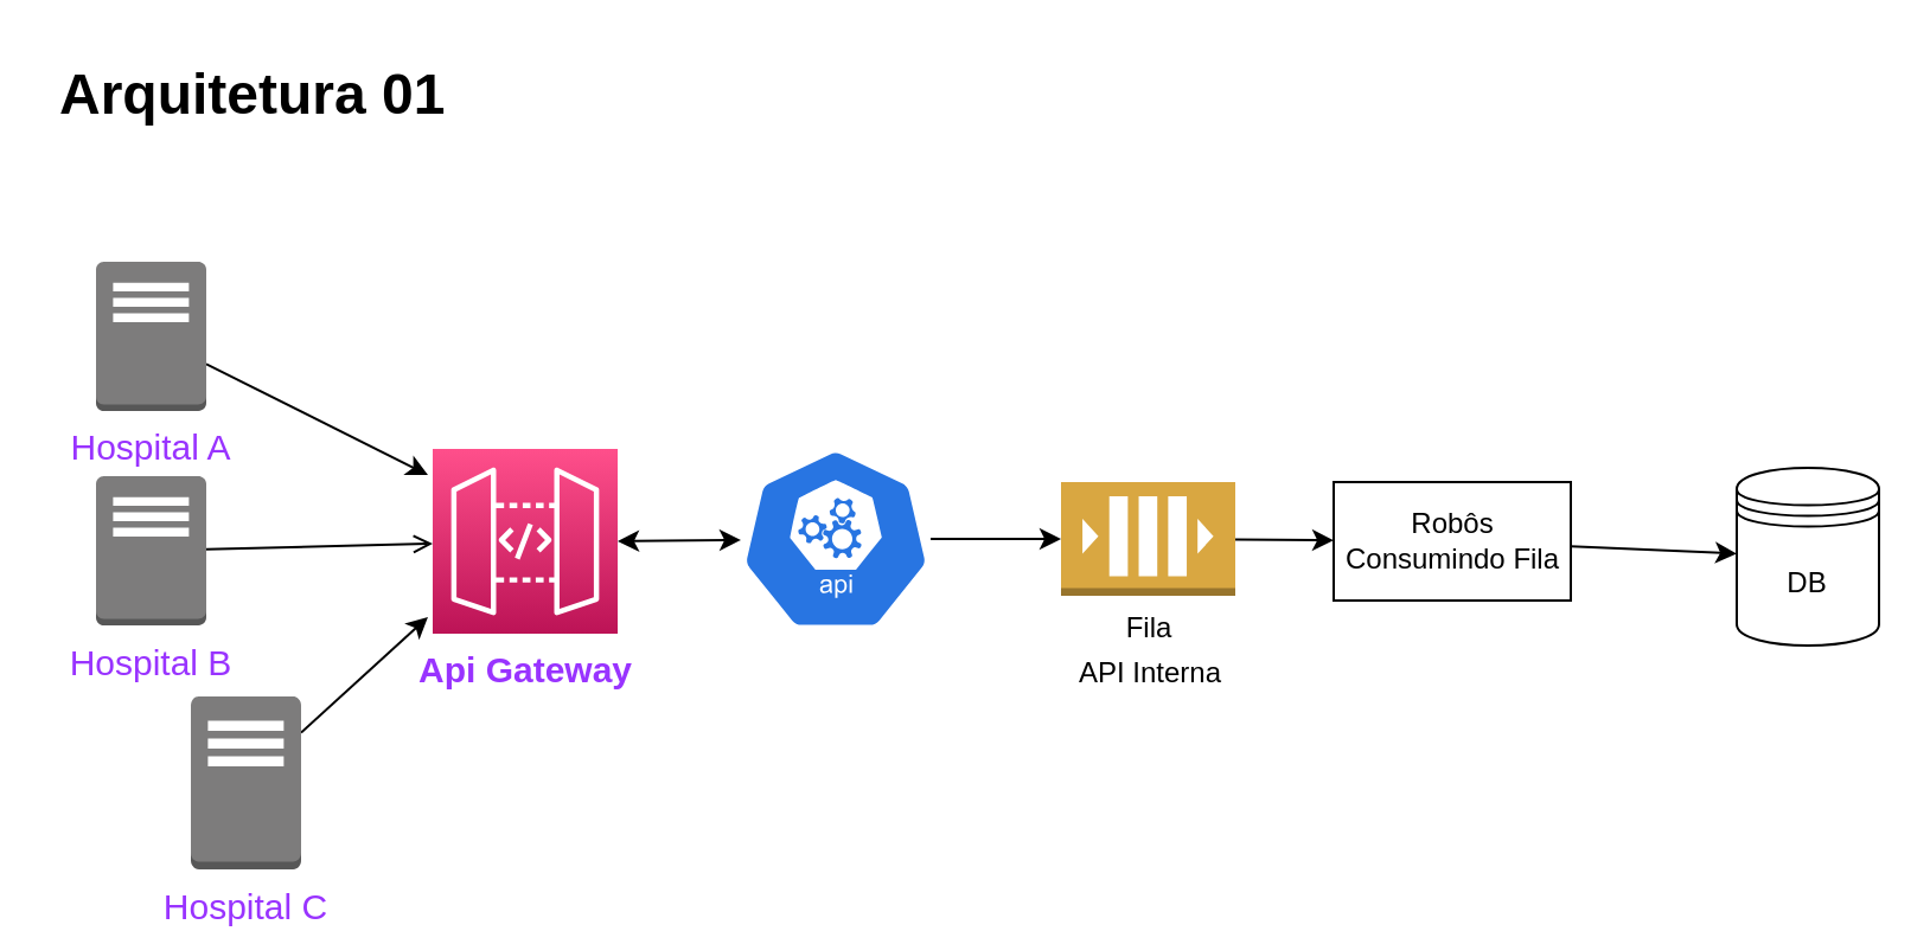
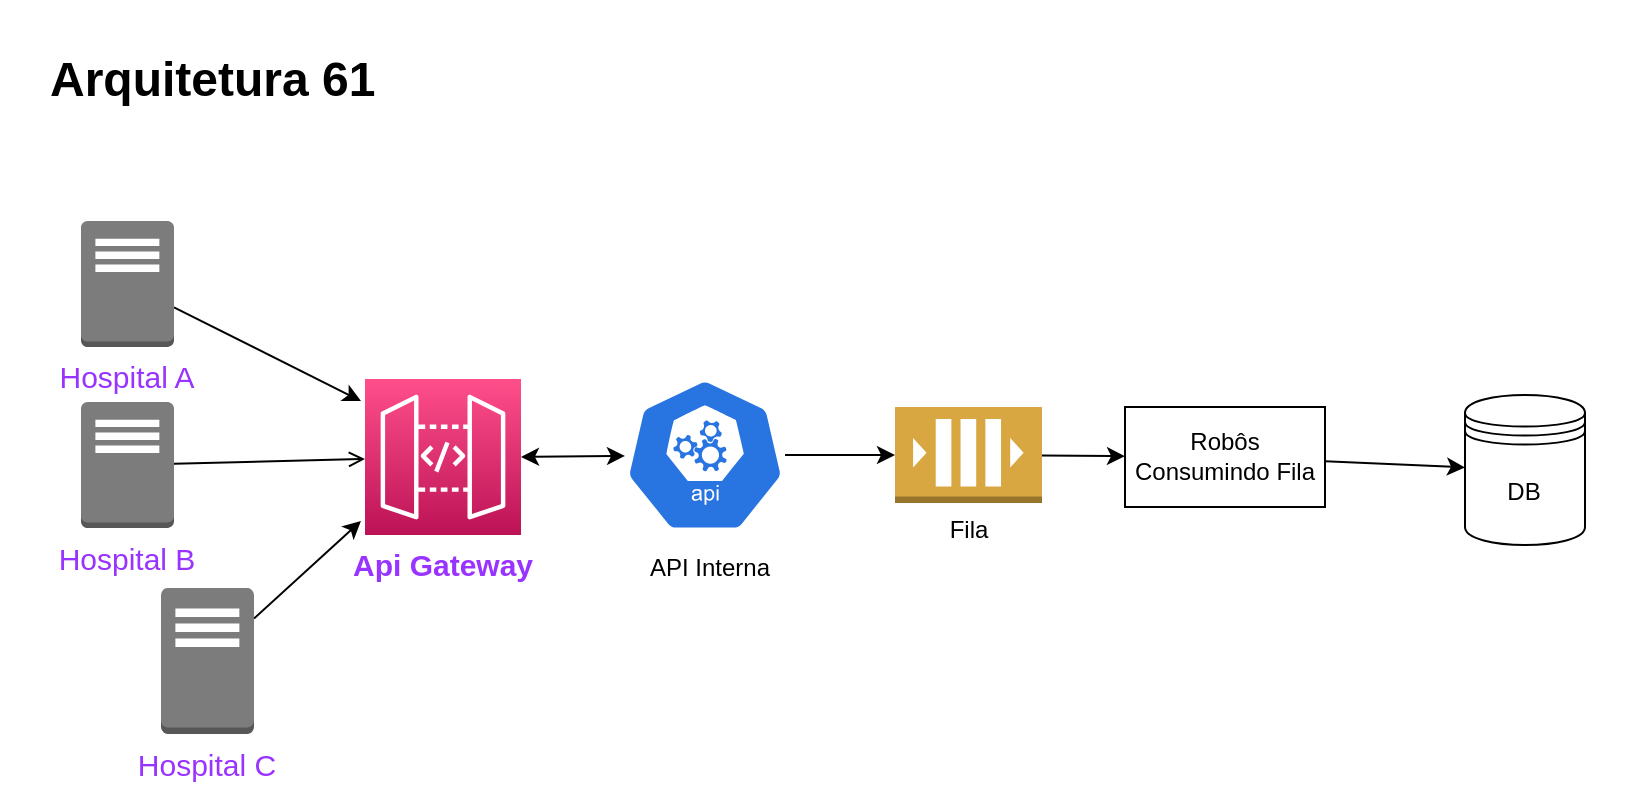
- <mxCell id="2" value="&lt;h1&gt;Arquitetura 01&lt;/h1&gt;&lt;p&gt;&lt;br&gt;&lt;/p&gt;&lt;p&gt;&lt;br&gt;&lt;/p&gt;" style="text;html=1;strokeColor=none;fillColor=none;spacing=5;spacingTop=-20;whiteSpace=wrap;overflow=hidden;rounded=0;" parent="1" vertex="1"><mxGeometry x="20" y="20" width="190" height="50" as="geometry" /></mxCell>
+ <mxCell id="2" value="&lt;h1&gt;Arquitetura 61&lt;/h1&gt;&lt;p&gt;&lt;br&gt;&lt;/p&gt;&lt;p&gt;&lt;br&gt;&lt;/p&gt;" style="text;html=1;strokeColor=none;fillColor=none;spacing=5;spacingTop=-20;whiteSpace=wrap;overflow=hidden;rounded=0;" parent="1" vertex="1"><mxGeometry x="20" y="20" width="190" height="50" as="geometry" /></mxCell>
- <mxCell id="20" value="API Interna" style="text;html=1;strokeColor=none;fillColor=none;align=center;verticalAlign=middle;whiteSpace=wrap;rounded=0;" parent="1" vertex="1"><mxGeometry x="450" y="268.5" width="70" height="30" as="geometry" /></mxCell>
+ <mxCell id="20" value="API Interna" style="text;html=1;strokeColor=none;fillColor=none;align=center;verticalAlign=middle;whiteSpace=wrap;rounded=0;" parent="1" vertex="1"><mxGeometry x="320" y="268.5" width="70" height="30" as="geometry" /></mxCell>
